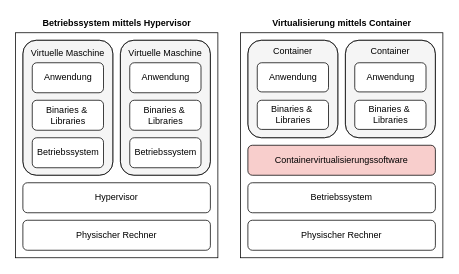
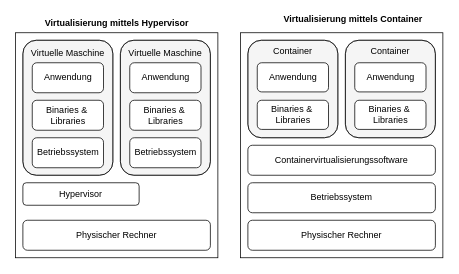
- <mxCell id="33" value="&lt;b&gt;Betriebssystem mittels Hypervisor&lt;/b&gt;" style="text;html=1;align=center;verticalAlign=middle;resizable=0;points=[];autosize=1;strokeColor=none;fillColor=none;" parent="1" vertex="1"><mxGeometry x="50" y="20" width="210" height="20" as="geometry" /></mxCell>
+ <mxCell id="33" value="&lt;b&gt;Virtualisierung mittels Hypervisor&lt;/b&gt;" style="text;html=1;align=center;verticalAlign=middle;resizable=0;points=[];autosize=1;strokeColor=none;fillColor=none;" parent="1" vertex="1"><mxGeometry x="50" y="20" width="210" height="20" as="geometry" /></mxCell>
- <mxCell id="34" value="&lt;b&gt;Virtualisierung mittels Container&lt;/b&gt;" style="text;html=1;align=center;verticalAlign=middle;resizable=0;points=[];autosize=1;strokeColor=none;fillColor=none;" parent="1" vertex="1"><mxGeometry x="355" y="20" width="200" height="20" as="geometry" /></mxCell>
+ <mxCell id="34" value="&lt;b&gt;Virtualisierung mittels Container&lt;/b&gt;" style="text;html=1;align=center;verticalAlign=middle;resizable=0;points=[];autosize=1;strokeColor=none;fillColor=none;" parent="1" vertex="1"><mxGeometry x="370" y="15" width="200" height="20" as="geometry" /></mxCell>
- <mxCell id="32" value="Containervirtualisierungssoftware" style="rounded=1;whiteSpace=wrap;html=1;fillColor=#f8cecc;" parent="18" vertex="1"><mxGeometry x="10" y="150" width="250" height="40" as="geometry" /></mxCell>
+ <mxCell id="32" value="Containervirtualisierungssoftware" style="rounded=1;whiteSpace=wrap;html=1;" parent="18" vertex="1"><mxGeometry x="10" y="150" width="250" height="40" as="geometry" /></mxCell>
- <mxCell id="11" value="Hypervisor" style="rounded=1;whiteSpace=wrap;html=1;" parent="2" vertex="1"><mxGeometry x="10" y="200" width="250" height="40" as="geometry" /></mxCell>
+ <mxCell id="11" value="Hypervisor" style="rounded=1;whiteSpace=wrap;html=1;" parent="2" vertex="1"><mxGeometry x="10" y="200" width="155" height="30" as="geometry" /></mxCell>
